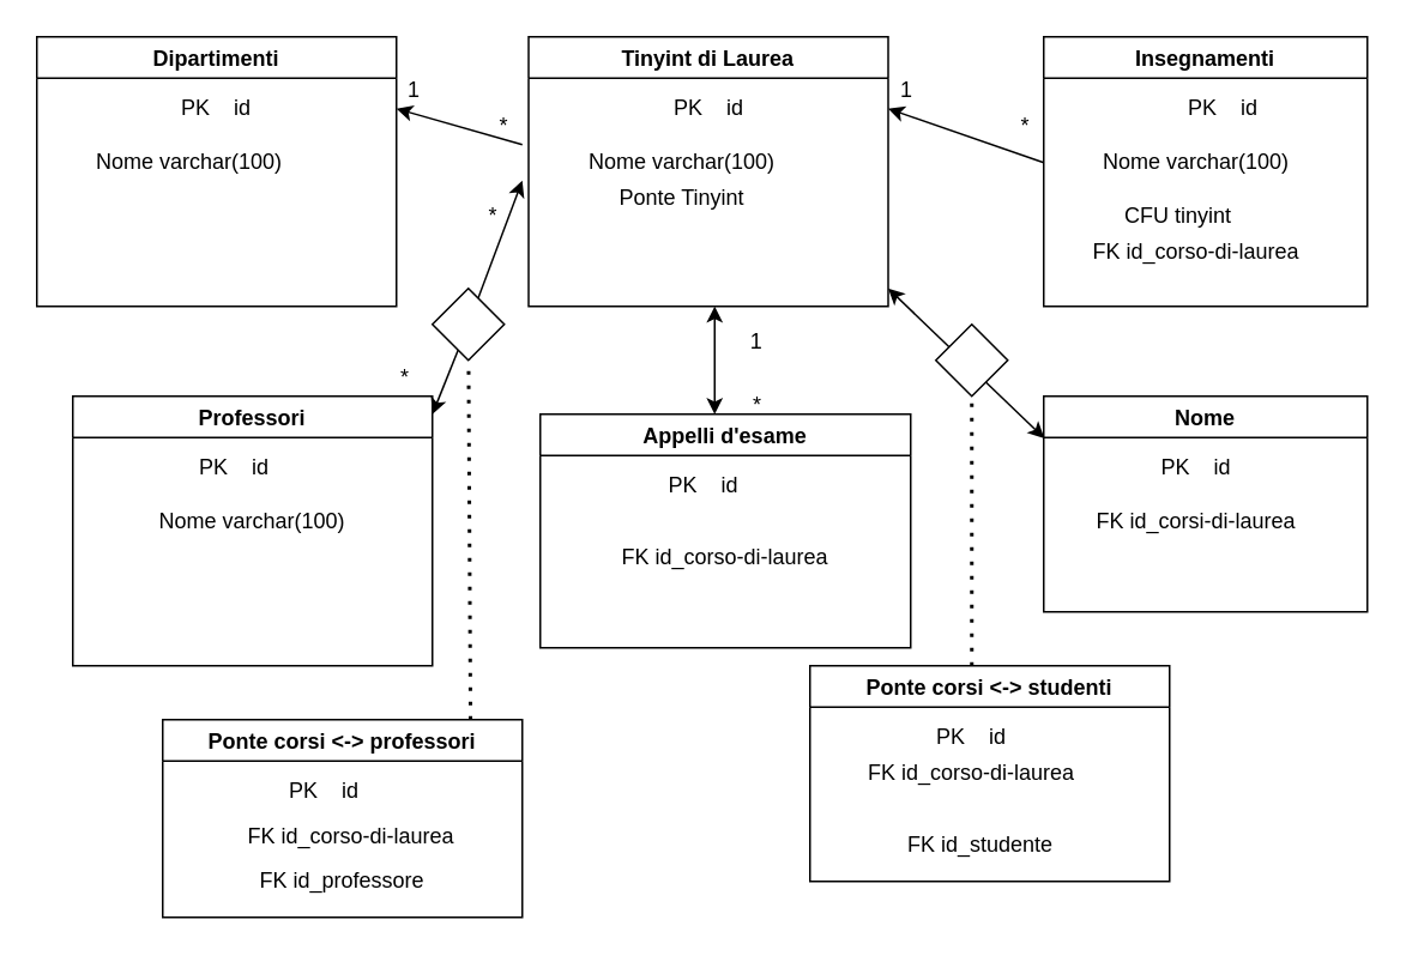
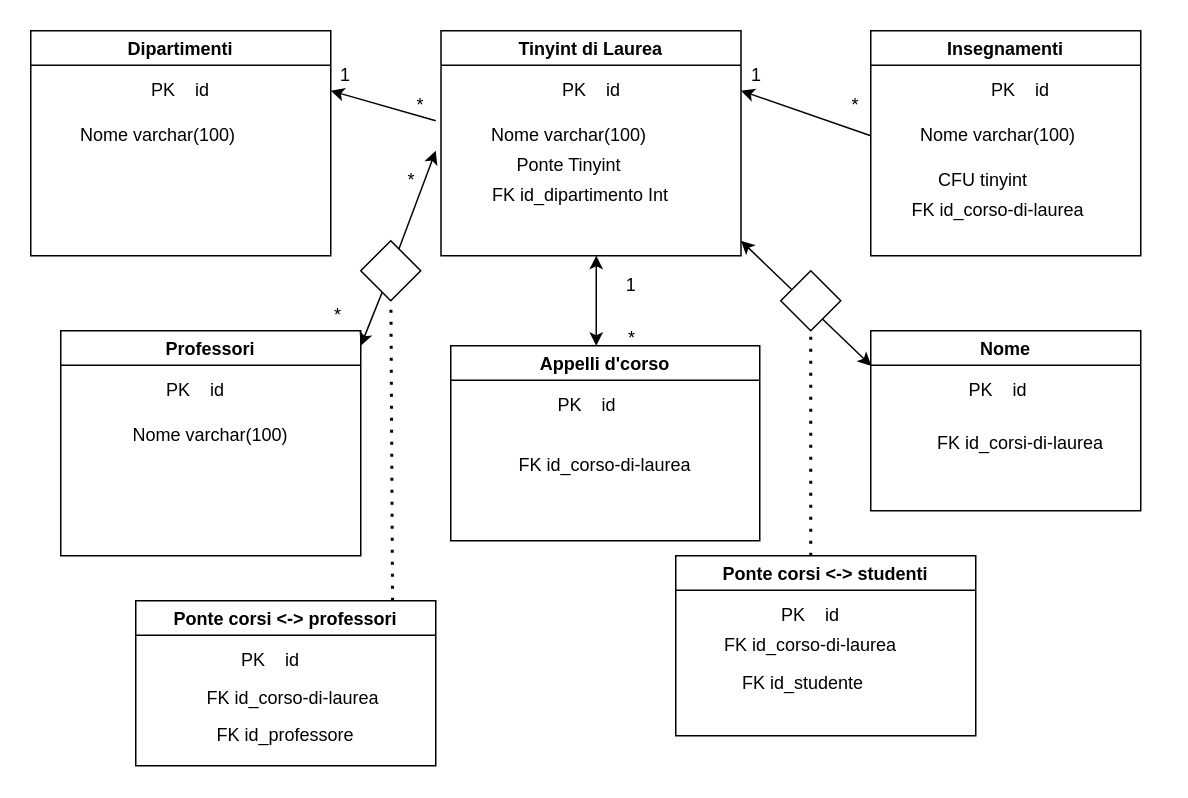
+ <mxCell id="9" value="&amp;nbsp;FK id_dipartimento Int" style="text;html=1;strokeColor=none;fillColor=none;align=center;verticalAlign=middle;whiteSpace=wrap;rounded=0;" vertex="1" parent="5"><mxGeometry x="16.5" y="100" width="150" height="20" as="geometry" /></mxCell>
- <mxCell id="24" value="Appelli d'esame" style="swimlane;startSize=23;" vertex="1" parent="1"><mxGeometry x="300" y="230" width="206" height="130" as="geometry" /></mxCell>
+ <mxCell id="24" value="Appelli d'corso" style="swimlane;startSize=23;" vertex="1" parent="1"><mxGeometry x="300" y="230" width="206" height="130" as="geometry" /></mxCell>
- <mxCell id="41" value="FK id_corsi-di-laurea" style="text;html=1;strokeColor=none;fillColor=none;align=center;verticalAlign=middle;whiteSpace=wrap;rounded=0;" vertex="1" parent="40"><mxGeometry x="10" y="60" width="150" height="20" as="geometry" /></mxCell>
+ <mxCell id="41" value="FK id_corsi-di-laurea" style="text;html=1;strokeColor=none;fillColor=none;align=center;verticalAlign=middle;whiteSpace=wrap;rounded=0;" vertex="1" parent="40"><mxGeometry x="25" y="65" width="150" height="20" as="geometry" /></mxCell>
- <mxCell id="49" value="FK id_studente" style="text;html=1;strokeColor=none;fillColor=none;align=center;verticalAlign=middle;whiteSpace=wrap;rounded=0;" vertex="1" parent="1"><mxGeometry x="470" y="460" width="150" height="20" as="geometry" /></mxCell>
+ <mxCell id="49" value="FK id_studente" style="text;html=1;strokeColor=none;fillColor=none;align=center;verticalAlign=middle;whiteSpace=wrap;rounded=0;" vertex="1" parent="1"><mxGeometry x="460" y="445" width="150" height="20" as="geometry" /></mxCell>
